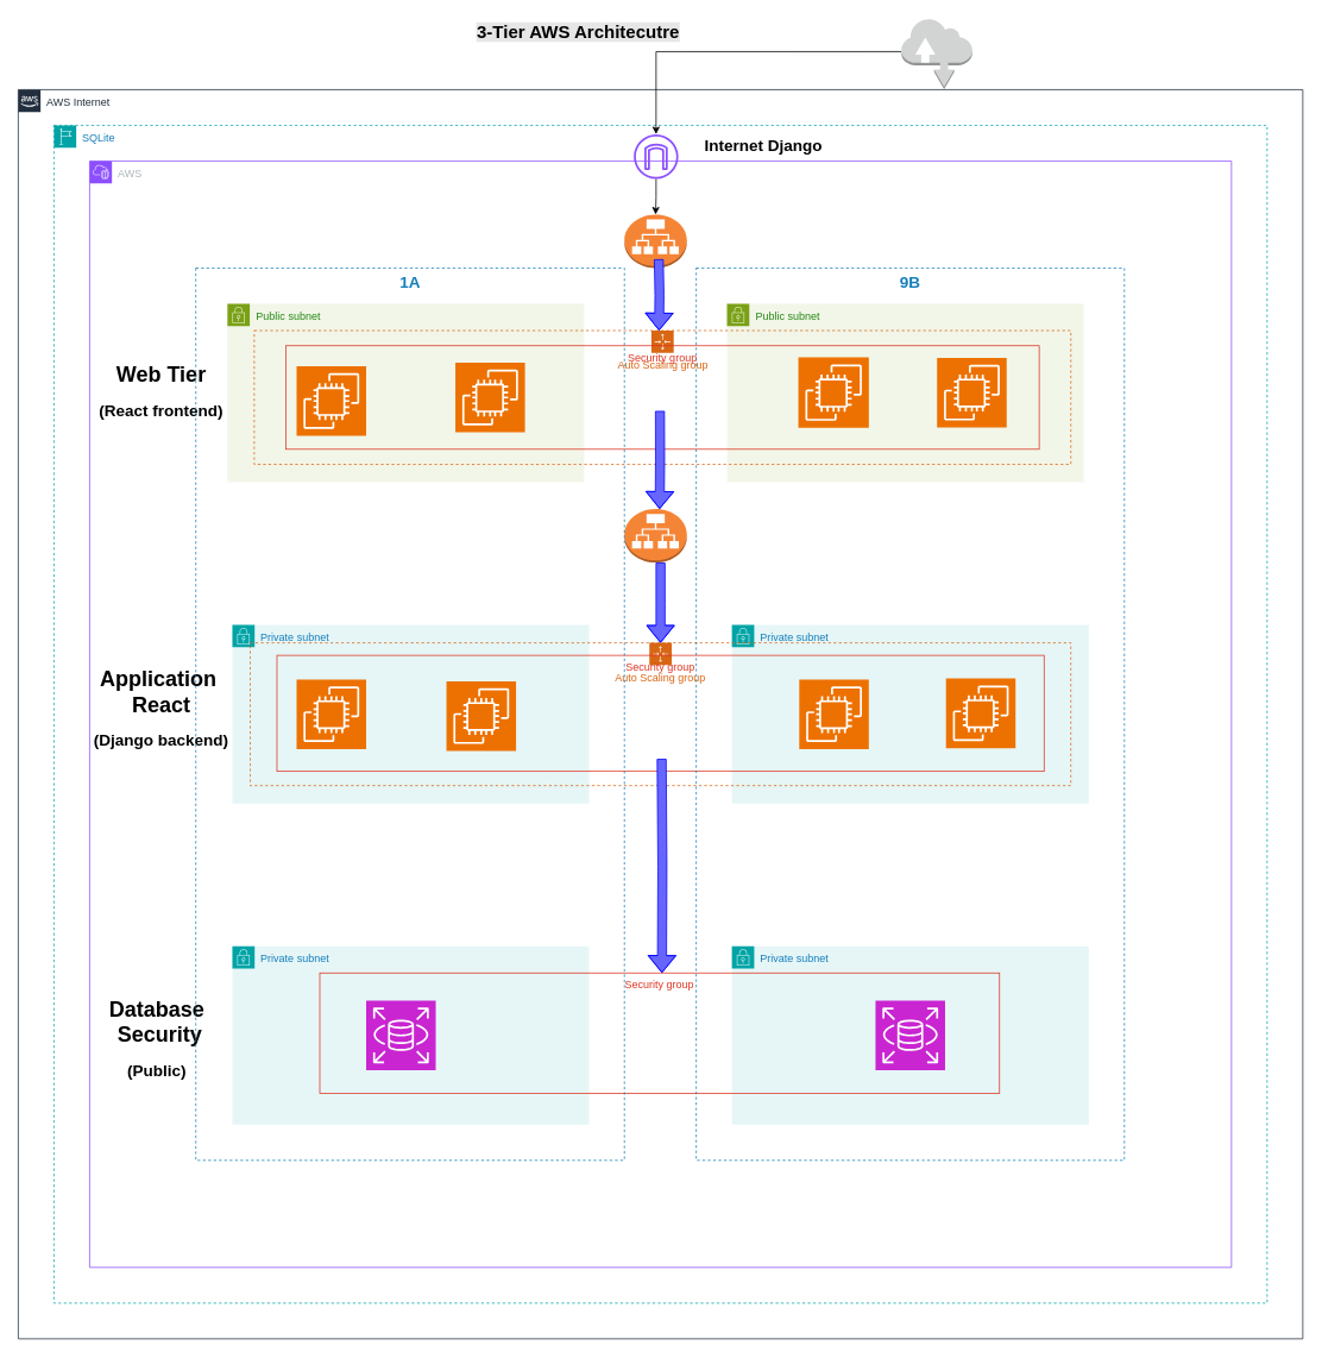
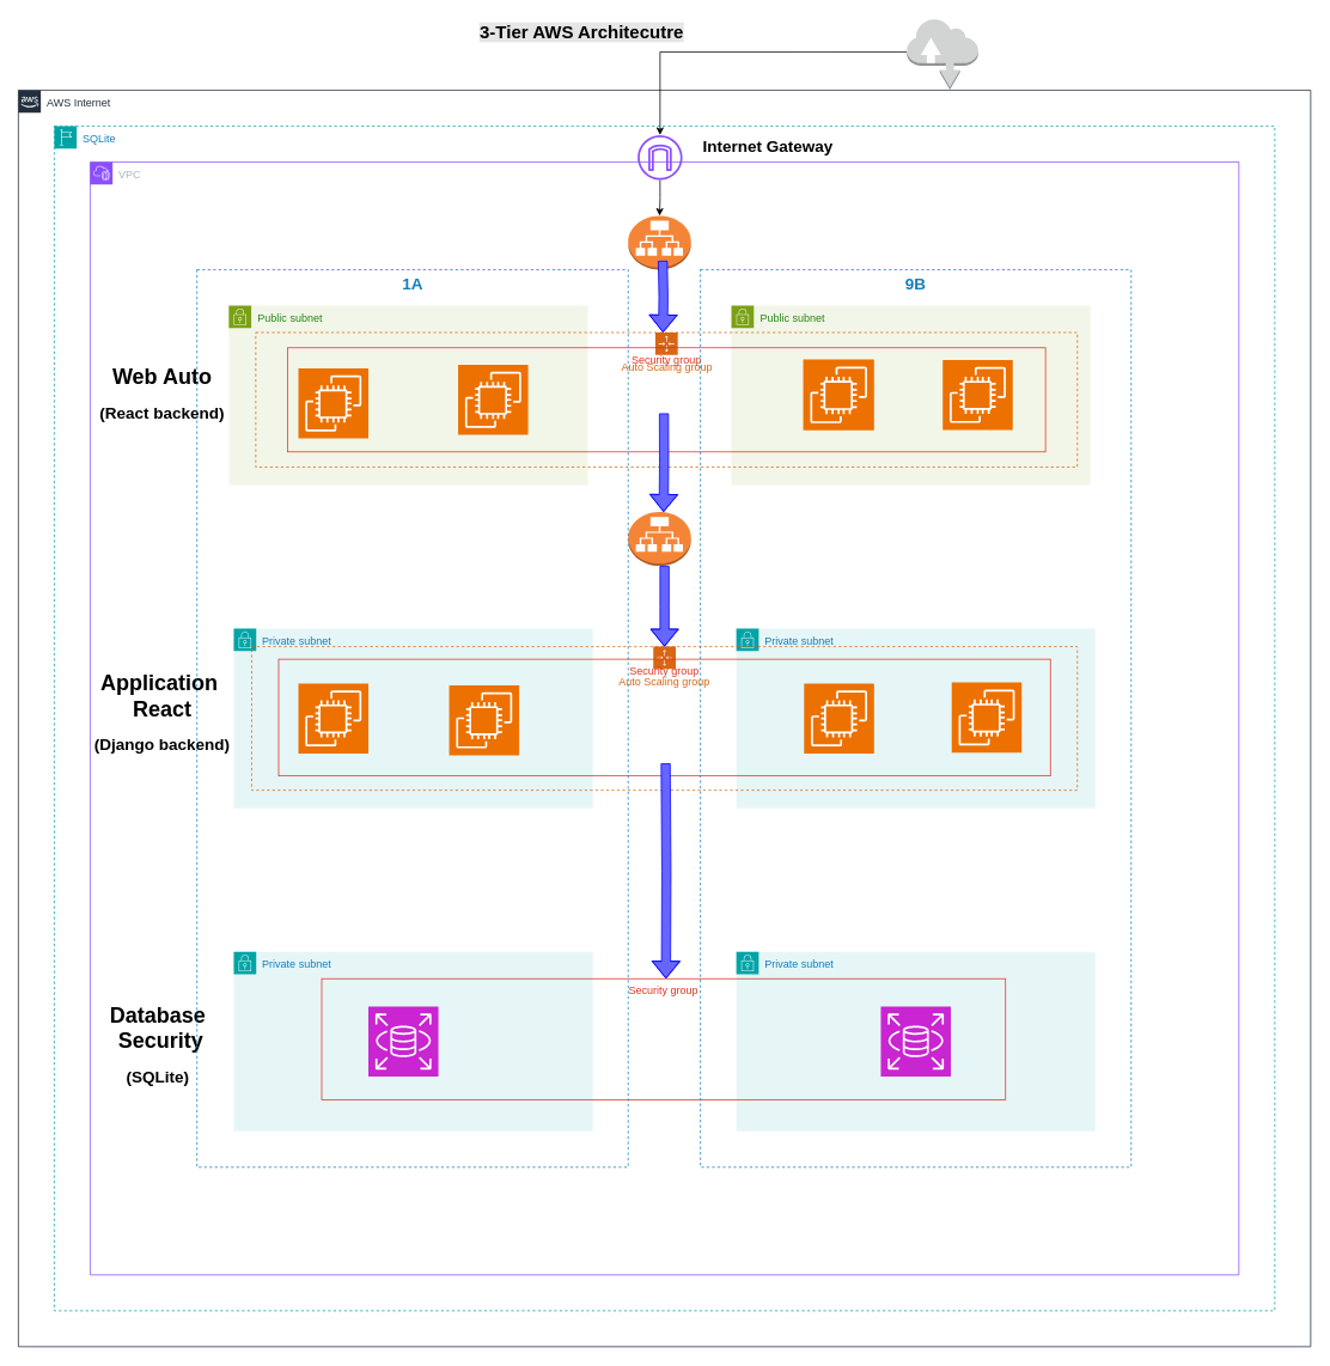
- <mxCell id="35" value="&lt;font style=&quot;font-size: 18px;&quot;&gt;&lt;b&gt;Internet Django&lt;/b&gt;&lt;/font&gt;" style="text;html=1;align=center;verticalAlign=middle;resizable=0;points=[];autosize=1;strokeColor=none;fillColor=none;" vertex="1" parent="7"><mxGeometry x="669.5" y="-37" width="170" height="40" as="geometry" /></mxCell>
+ <mxCell id="35" value="&lt;font style=&quot;font-size: 18px;&quot;&gt;&lt;b&gt;Internet Gateway&lt;/b&gt;&lt;/font&gt;" style="text;html=1;align=center;verticalAlign=middle;resizable=0;points=[];autosize=1;strokeColor=none;fillColor=none;" vertex="1" parent="7"><mxGeometry x="669.5" y="-37" width="170" height="40" as="geometry" /></mxCell>
- <mxCell id="7" value="AWS" style="points=[[0,0],[0.25,0],[0.5,0],[0.75,0],[1,0],[1,0.25],[1,0.5],[1,0.75],[1,1],[0.75,1],[0.5,1],[0.25,1],[0,1],[0,0.75],[0,0.5],[0,0.25]];outlineConnect=0;gradientColor=none;html=1;whiteSpace=wrap;fontSize=12;fontStyle=0;container=1;pointerEvents=0;collapsible=0;recursiveResize=0;shape=mxgraph.aws4.group;grIcon=mxgraph.aws4.group_vpc2;strokeColor=#8C4FFF;fillColor=none;verticalAlign=top;align=left;spacingLeft=30;fontColor=#AAB7B8;dashed=0;" vertex="1" parent="4"><mxGeometry x="40" y="40" width="1280" height="1240" as="geometry" /></mxCell>
+ <mxCell id="7" value="VPC" style="points=[[0,0],[0.25,0],[0.5,0],[0.75,0],[1,0],[1,0.25],[1,0.5],[1,0.75],[1,1],[0.75,1],[0.5,1],[0.25,1],[0,1],[0,0.75],[0,0.5],[0,0.25]];outlineConnect=0;gradientColor=none;html=1;whiteSpace=wrap;fontSize=12;fontStyle=0;container=1;pointerEvents=0;collapsible=0;recursiveResize=0;shape=mxgraph.aws4.group;grIcon=mxgraph.aws4.group_vpc2;strokeColor=#8C4FFF;fillColor=none;verticalAlign=top;align=left;spacingLeft=30;fontColor=#AAB7B8;dashed=0;" vertex="1" parent="4"><mxGeometry x="40" y="40" width="1280" height="1240" as="geometry" /></mxCell>
- <mxCell id="12" value="&lt;font style=&quot;font-size: 24px;&quot;&gt;&lt;b style=&quot;&quot;&gt;Web Tier&lt;/b&gt;&lt;/font&gt;" style="text;html=1;align=center;verticalAlign=middle;resizable=0;points=[];autosize=1;strokeColor=none;fillColor=none;" vertex="1" parent="7"><mxGeometry x="20" y="220" width="120" height="40" as="geometry" /></mxCell>
+ <mxCell id="12" value="&lt;font style=&quot;font-size: 24px;&quot;&gt;&lt;b style=&quot;&quot;&gt;Web Auto&lt;/b&gt;&lt;/font&gt;" style="text;html=1;align=center;verticalAlign=middle;resizable=0;points=[];autosize=1;strokeColor=none;fillColor=none;" vertex="1" parent="7"><mxGeometry x="20" y="220" width="120" height="40" as="geometry" /></mxCell>
- <mxCell id="36" value="&lt;font style=&quot;font-size: 18px;&quot;&gt;&lt;b&gt;(React frontend)&lt;/b&gt;&lt;/font&gt;" style="text;html=1;align=center;verticalAlign=middle;resizable=0;points=[];autosize=1;strokeColor=none;fillColor=none;" vertex="1" parent="7"><mxGeometry y="260" width="160" height="40" as="geometry" /></mxCell>
+ <mxCell id="36" value="&lt;font style=&quot;font-size: 18px;&quot;&gt;&lt;b&gt;(React backend)&lt;/b&gt;&lt;/font&gt;" style="text;html=1;align=center;verticalAlign=middle;resizable=0;points=[];autosize=1;strokeColor=none;fillColor=none;" vertex="1" parent="7"><mxGeometry y="260" width="160" height="40" as="geometry" /></mxCell>
- <mxCell id="38" value="&lt;font style=&quot;font-size: 18px;&quot;&gt;&lt;b&gt;(Public)&lt;/b&gt;&lt;/font&gt;" style="text;html=1;align=center;verticalAlign=middle;resizable=0;points=[];autosize=1;strokeColor=none;fillColor=none;" vertex="1" parent="7"><mxGeometry x="29.5" y="1000" width="90" height="40" as="geometry" /></mxCell>
+ <mxCell id="38" value="&lt;font style=&quot;font-size: 18px;&quot;&gt;&lt;b&gt;(SQLite)&lt;/b&gt;&lt;/font&gt;" style="text;html=1;align=center;verticalAlign=middle;resizable=0;points=[];autosize=1;strokeColor=none;fillColor=none;" vertex="1" parent="7"><mxGeometry x="29.5" y="1000" width="90" height="40" as="geometry" /></mxCell>
